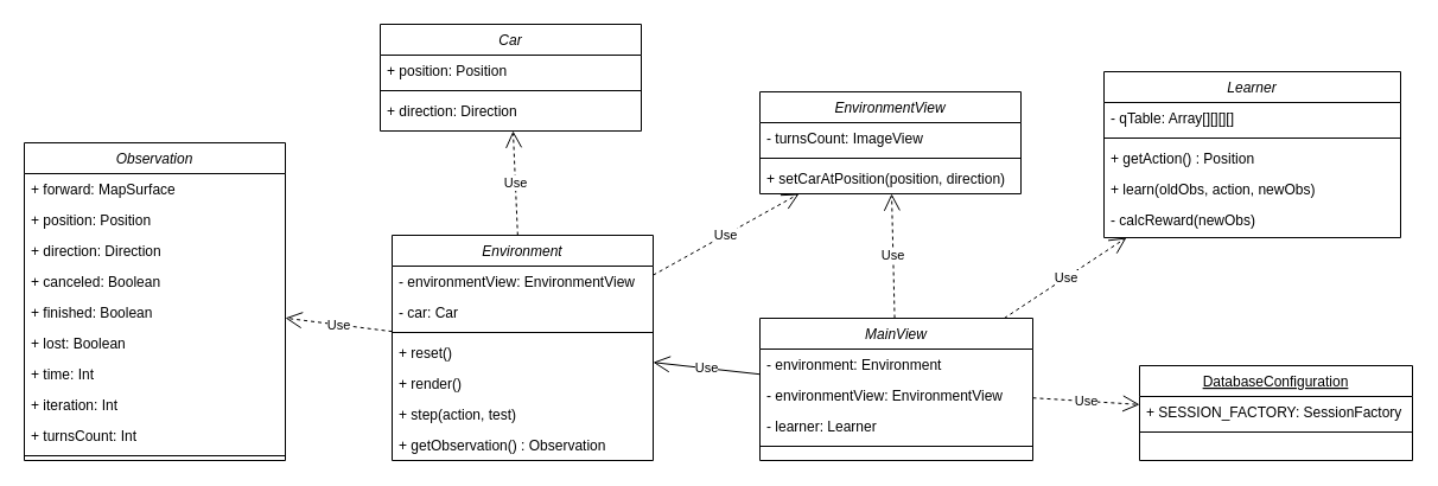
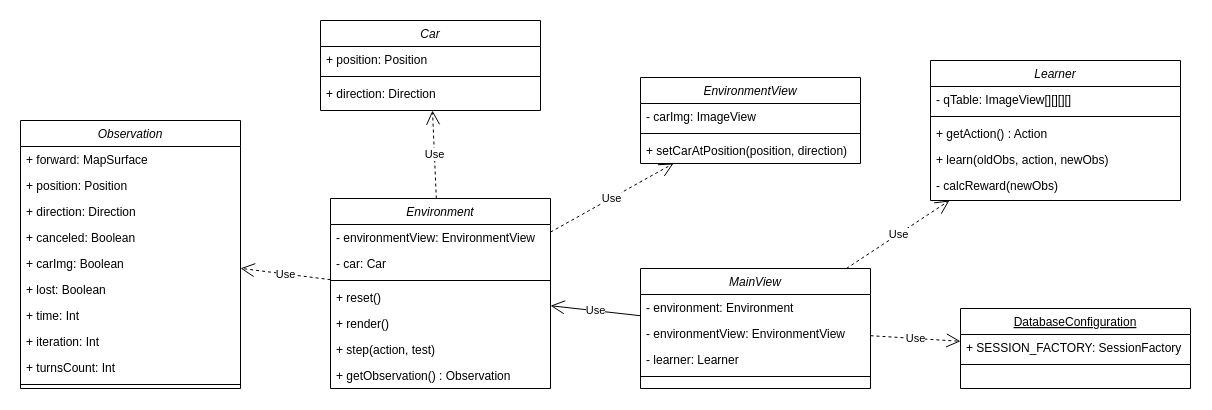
- <mxCell id="23" value="- qTable: Array[][][][]" style="text;align=left;verticalAlign=top;spacingLeft=4;spacingRight=4;overflow=hidden;rotatable=0;points=[[0,0.5],[1,0.5]];portConstraint=eastwest;fontStyle=0" vertex="1" parent="22"><mxGeometry y="26" width="250" height="26" as="geometry" /></mxCell>
+ <mxCell id="23" value="- qTable: ImageView[][][][]" style="text;align=left;verticalAlign=top;spacingLeft=4;spacingRight=4;overflow=hidden;rotatable=0;points=[[0,0.5],[1,0.5]];portConstraint=eastwest;fontStyle=0" vertex="1" parent="22"><mxGeometry y="26" width="250" height="26" as="geometry" /></mxCell>
- <mxCell id="16" value="- turnsCount: ImageView" style="text;align=left;verticalAlign=top;spacingLeft=4;spacingRight=4;overflow=hidden;rotatable=0;points=[[0,0.5],[1,0.5]];portConstraint=eastwest;" vertex="1" parent="15"><mxGeometry y="26" width="220" height="26" as="geometry" /></mxCell>
+ <mxCell id="16" value="- carImg: ImageView" style="text;align=left;verticalAlign=top;spacingLeft=4;spacingRight=4;overflow=hidden;rotatable=0;points=[[0,0.5],[1,0.5]];portConstraint=eastwest;" vertex="1" parent="15"><mxGeometry y="26" width="220" height="26" as="geometry" /></mxCell>
- <mxCell id="25" value="+ getAction() : Position" style="text;align=left;verticalAlign=top;spacingLeft=4;spacingRight=4;overflow=hidden;rotatable=0;points=[[0,0.5],[1,0.5]];portConstraint=eastwest;" vertex="1" parent="22"><mxGeometry y="60" width="250" height="26" as="geometry" /></mxCell>
+ <mxCell id="25" value="+ getAction() : Action" style="text;align=left;verticalAlign=top;spacingLeft=4;spacingRight=4;overflow=hidden;rotatable=0;points=[[0,0.5],[1,0.5]];portConstraint=eastwest;" vertex="1" parent="22"><mxGeometry y="60" width="250" height="26" as="geometry" /></mxCell>
- <mxCell id="20" value="Use" style="endArrow=open;endSize=12;dashed=1;html=1;" edge="1" parent="1" source="2" target="15"><mxGeometry width="160" relative="1" as="geometry"><mxPoint x="680" y="344.714" as="sourcePoint" /><mxPoint x="560" y="293.286" as="targetPoint" /></mxGeometry></mxCell>
- <mxCell id="38" value="+ finished: Boolean" style="text;align=left;verticalAlign=top;spacingLeft=4;spacingRight=4;overflow=hidden;rotatable=0;points=[[0,0.5],[1,0.5]];portConstraint=eastwest;fontStyle=0" vertex="1" parent="33"><mxGeometry y="130" width="220" height="26" as="geometry" /></mxCell>
+ <mxCell id="38" value="+ carImg: Boolean" style="text;align=left;verticalAlign=top;spacingLeft=4;spacingRight=4;overflow=hidden;rotatable=0;points=[[0,0.5],[1,0.5]];portConstraint=eastwest;fontStyle=0" vertex="1" parent="33"><mxGeometry y="130" width="220" height="26" as="geometry" /></mxCell>
